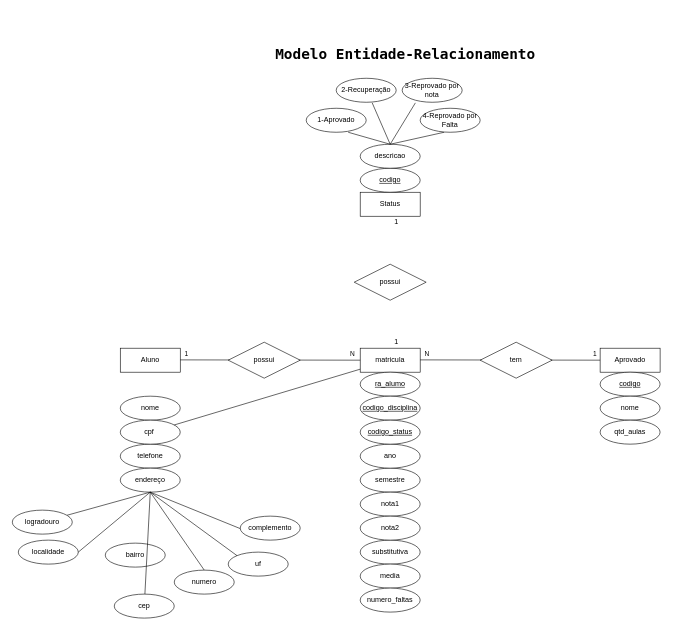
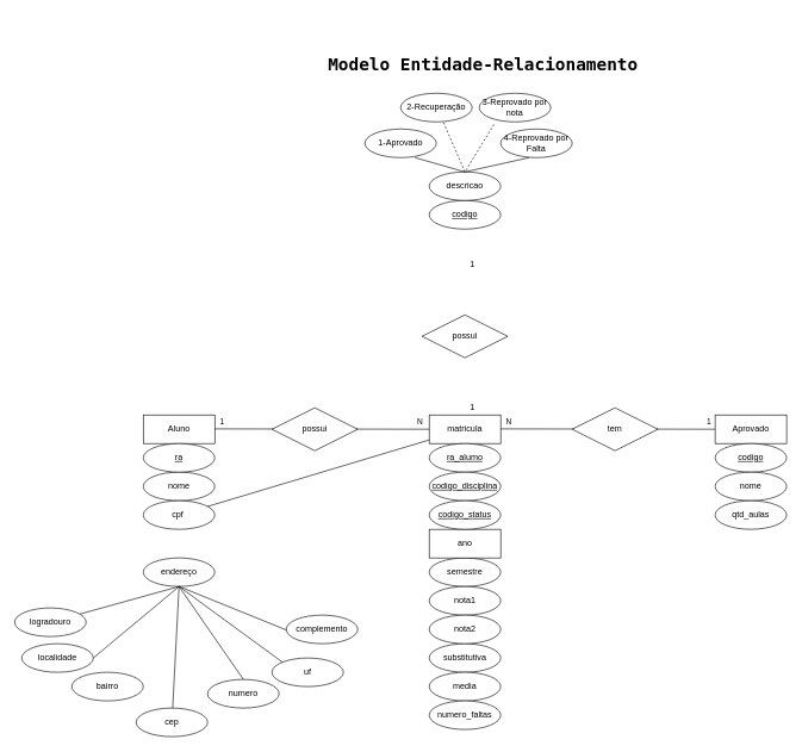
- <mxCell id="53" value="" style="endArrow=none;html=1;rounded=0;exitX=0.6;exitY=1.025;exitDx=0;exitDy=0;exitPerimeter=0;entryX=0.22;entryY=1.025;entryDx=0;entryDy=0;entryPerimeter=0;" edge="1" parent="1" source="52" target="51"><mxGeometry relative="1" as="geometry"><mxPoint x="480" y="420" as="sourcePoint" /><mxPoint x="640" y="420" as="targetPoint" /><Array as="points"><mxPoint x="650" y="240" /></Array></mxGeometry></mxCell>
+ <mxCell id="53" value="" style="endArrow=none;html=1;rounded=0;exitX=0.6;exitY=1.025;exitDx=0;exitDy=0;exitPerimeter=0;entryX=0.22;entryY=1.025;entryDx=0;entryDy=0;entryPerimeter=0;dashed=1;" edge="1" parent="1" source="52" target="51"><mxGeometry relative="1" as="geometry"><mxPoint x="480" y="420" as="sourcePoint" /><mxPoint x="640" y="420" as="targetPoint" /><Array as="points"><mxPoint x="650" y="240" /></Array></mxGeometry></mxCell>
- <mxCell id="43" value="Status" style="whiteSpace=wrap;html=1;align=center;" vertex="1" parent="1"><mxGeometry x="600" y="320" width="100" height="40" as="geometry" /></mxCell>
+ <mxCell id="8" value="&lt;u&gt;ra&lt;/u&gt;" style="ellipse;whiteSpace=wrap;html=1;align=center;" parent="1" vertex="1"><mxGeometry x="200" y="620" width="100" height="40" as="geometry" /></mxCell>
- <mxCell id="6" value="telefone" style="ellipse;whiteSpace=wrap;html=1;align=center;" parent="1" vertex="1"><mxGeometry x="200" y="740" width="100" height="40" as="geometry" /></mxCell>
- <mxCell id="10" value="ano" style="ellipse;whiteSpace=wrap;html=1;align=center;" parent="1" vertex="1"><mxGeometry x="600" y="740" width="100" height="40" as="geometry" /></mxCell>
+ <mxCell id="10" value="ano" style="whiteSpace=wrap;html=1;align=center;rounded=0;" parent="1" vertex="1"><mxGeometry x="600" y="740" width="100" height="40" as="geometry" /></mxCell>
- <mxCell id="37" value="bairro" style="ellipse;whiteSpace=wrap;html=1;align=center;" vertex="1" parent="1"><mxGeometry x="175" y="905" width="100" height="40" as="geometry" /></mxCell>
+ <mxCell id="37" value="bairro" style="ellipse;whiteSpace=wrap;html=1;align=center;" vertex="1" parent="1"><mxGeometry x="100" y="940" width="100" height="40" as="geometry" /></mxCell>
